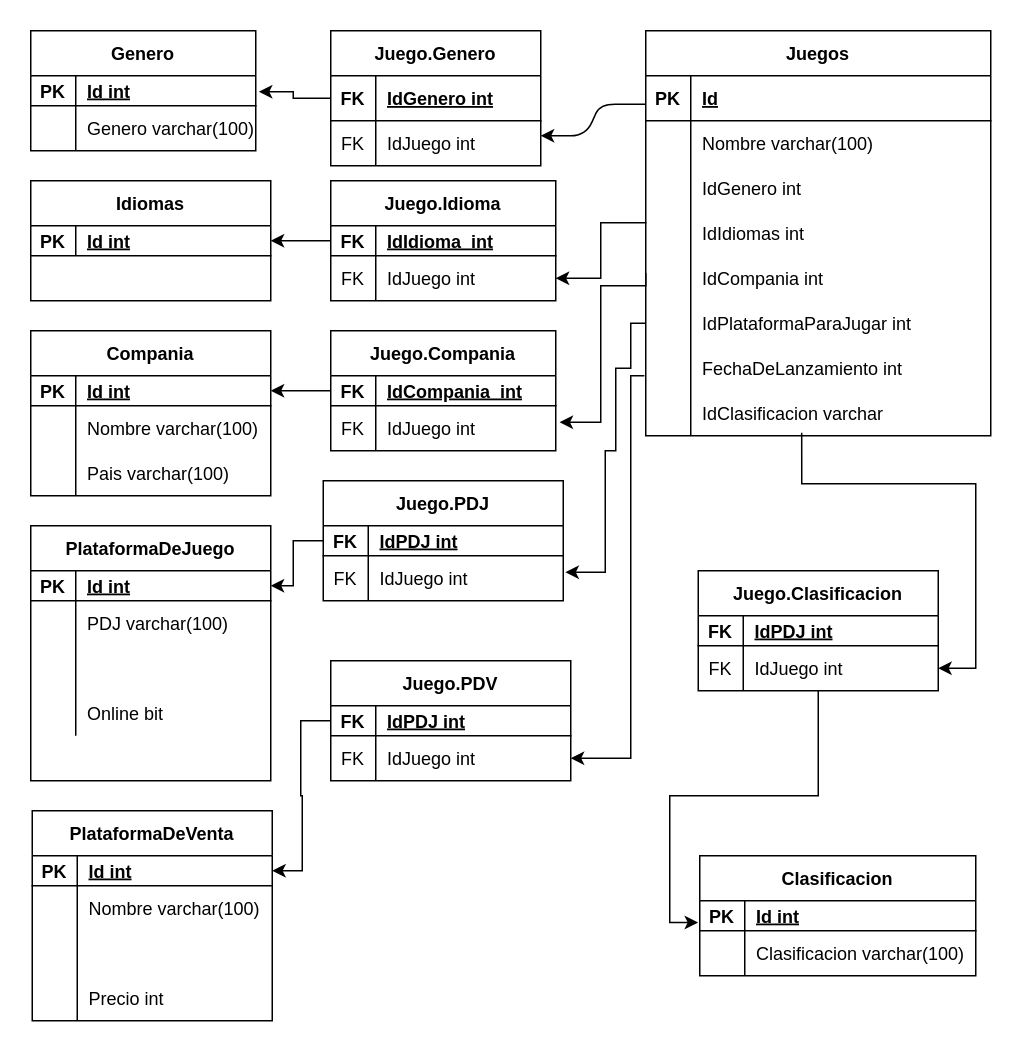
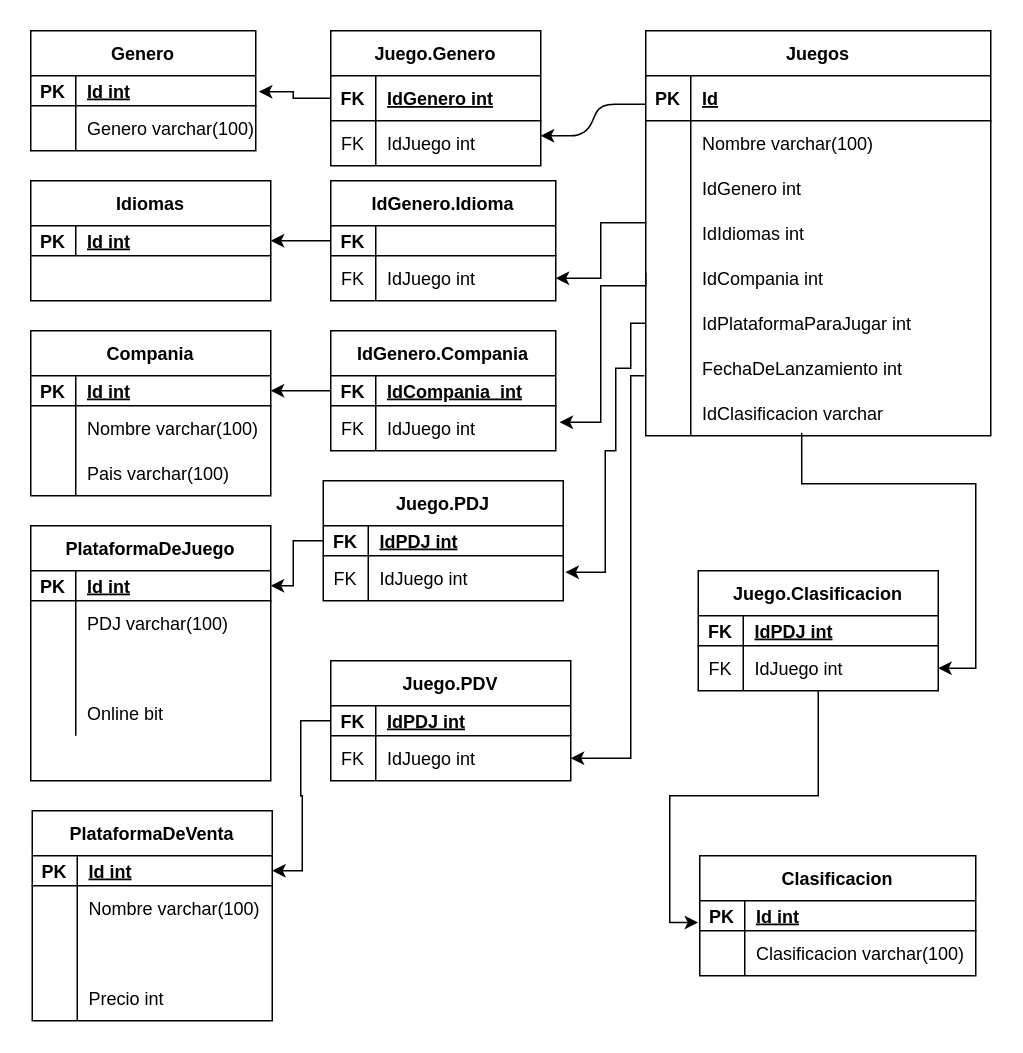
- <mxCell id="44" value="Juego.Idioma" style="shape=table;startSize=30;container=1;collapsible=1;childLayout=tableLayout;fixedRows=1;rowLines=0;fontStyle=1;align=center;resizeLast=1;" vertex="1" parent="1"><mxGeometry x="220" y="120" width="150" height="80" as="geometry" /></mxCell>
+ <mxCell id="44" value="IdGenero.Idioma" style="shape=table;startSize=30;container=1;collapsible=1;childLayout=tableLayout;fixedRows=1;rowLines=0;fontStyle=1;align=center;resizeLast=1;" vertex="1" parent="1"><mxGeometry x="220" y="120" width="150" height="80" as="geometry" /></mxCell>
- <mxCell id="47" value="IdIdioma  int" style="shape=partialRectangle;overflow=hidden;connectable=0;fillColor=none;top=0;left=0;bottom=0;right=0;align=left;spacingLeft=6;fontStyle=5;" vertex="1" parent="45"><mxGeometry x="30" width="120" height="20" as="geometry"><mxRectangle width="120" height="20" as="alternateBounds" /></mxGeometry></mxCell>
- <mxCell id="68" value="Juego.Compania" style="shape=table;startSize=30;container=1;collapsible=1;childLayout=tableLayout;fixedRows=1;rowLines=0;fontStyle=1;align=center;resizeLast=1;" vertex="1" parent="1"><mxGeometry x="220" y="220" width="150" height="80" as="geometry" /></mxCell>
+ <mxCell id="68" value="IdGenero.Compania" style="shape=table;startSize=30;container=1;collapsible=1;childLayout=tableLayout;fixedRows=1;rowLines=0;fontStyle=1;align=center;resizeLast=1;" vertex="1" parent="1"><mxGeometry x="220" y="220" width="150" height="80" as="geometry" /></mxCell>
